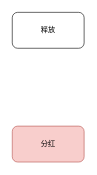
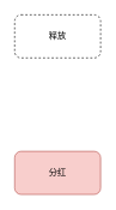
- <mxCell id="2" value="释放" style="rounded=1;whiteSpace=wrap;html=1;" vertex="1" parent="1"><mxGeometry x="20" y="20" width="120" height="60" as="geometry" /></mxCell>
+ <mxCell id="2" value="释放" style="rounded=1;whiteSpace=wrap;html=1;dashed=1;" vertex="1" parent="1"><mxGeometry x="20" y="20" width="120" height="60" as="geometry" /></mxCell>
